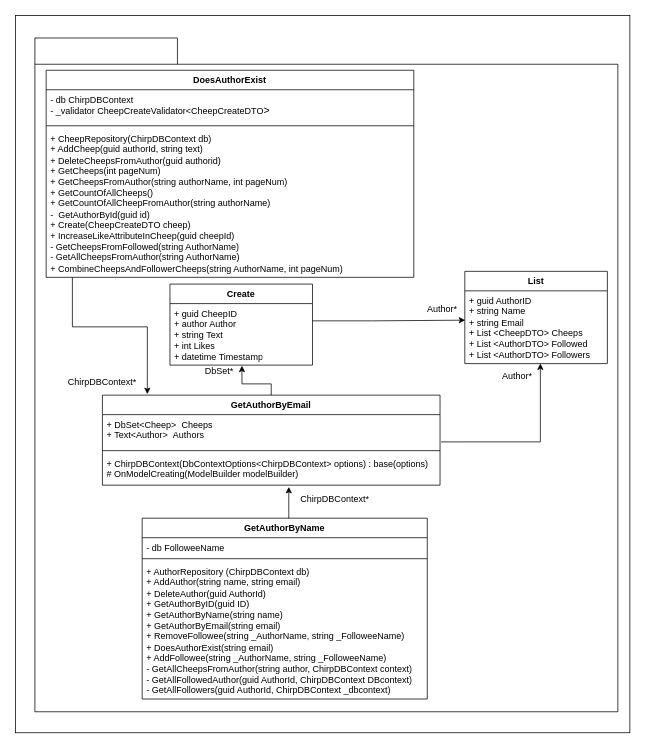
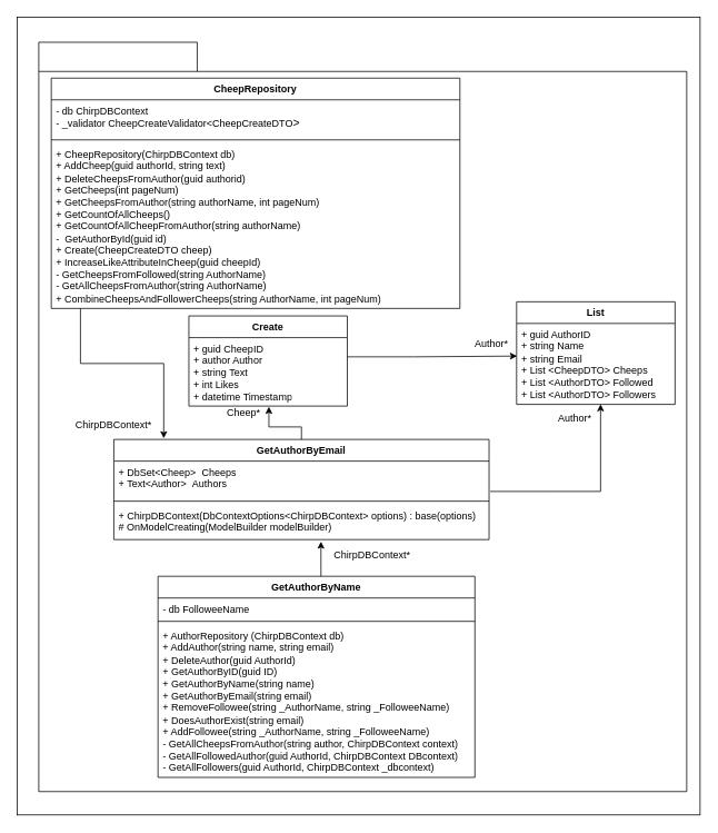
- <mxCell id="13" value="&lt;font color=&quot;#000000&quot;&gt;DoesAuthorExist&lt;/font&gt;" style="swimlane;fontStyle=1;align=center;verticalAlign=top;childLayout=stackLayout;horizontal=1;startSize=26;horizontalStack=0;resizeParent=1;resizeParentMax=0;resizeLast=0;collapsible=1;marginBottom=0;whiteSpace=wrap;html=1;strokeColor=#000000;fillColor=none;" vertex="1" parent="1"><mxGeometry x="61" y="93" width="490" height="276" as="geometry" /></mxCell>
+ <mxCell id="13" value="&lt;font color=&quot;#000000&quot;&gt;CheepRepository&lt;/font&gt;" style="swimlane;fontStyle=1;align=center;verticalAlign=top;childLayout=stackLayout;horizontal=1;startSize=26;horizontalStack=0;resizeParent=1;resizeParentMax=0;resizeLast=0;collapsible=1;marginBottom=0;whiteSpace=wrap;html=1;strokeColor=#000000;fillColor=none;" vertex="1" parent="1"><mxGeometry x="61" y="93" width="490" height="276" as="geometry" /></mxCell>
- <mxCell id="26" value="&lt;font color=&quot;#000000&quot;&gt;DbSet*&lt;/font&gt;" style="text;html=1;strokeColor=none;fillColor=none;align=center;verticalAlign=middle;whiteSpace=wrap;rounded=0;" vertex="1" parent="1"><mxGeometry x="262" y="480" width="60" height="30" as="geometry" /></mxCell>
+ <mxCell id="26" value="&lt;font color=&quot;#000000&quot;&gt;Cheep*&lt;/font&gt;" style="text;html=1;strokeColor=none;fillColor=none;align=center;verticalAlign=middle;whiteSpace=wrap;rounded=0;" vertex="1" parent="1"><mxGeometry x="262" y="480" width="60" height="30" as="geometry" /></mxCell>
